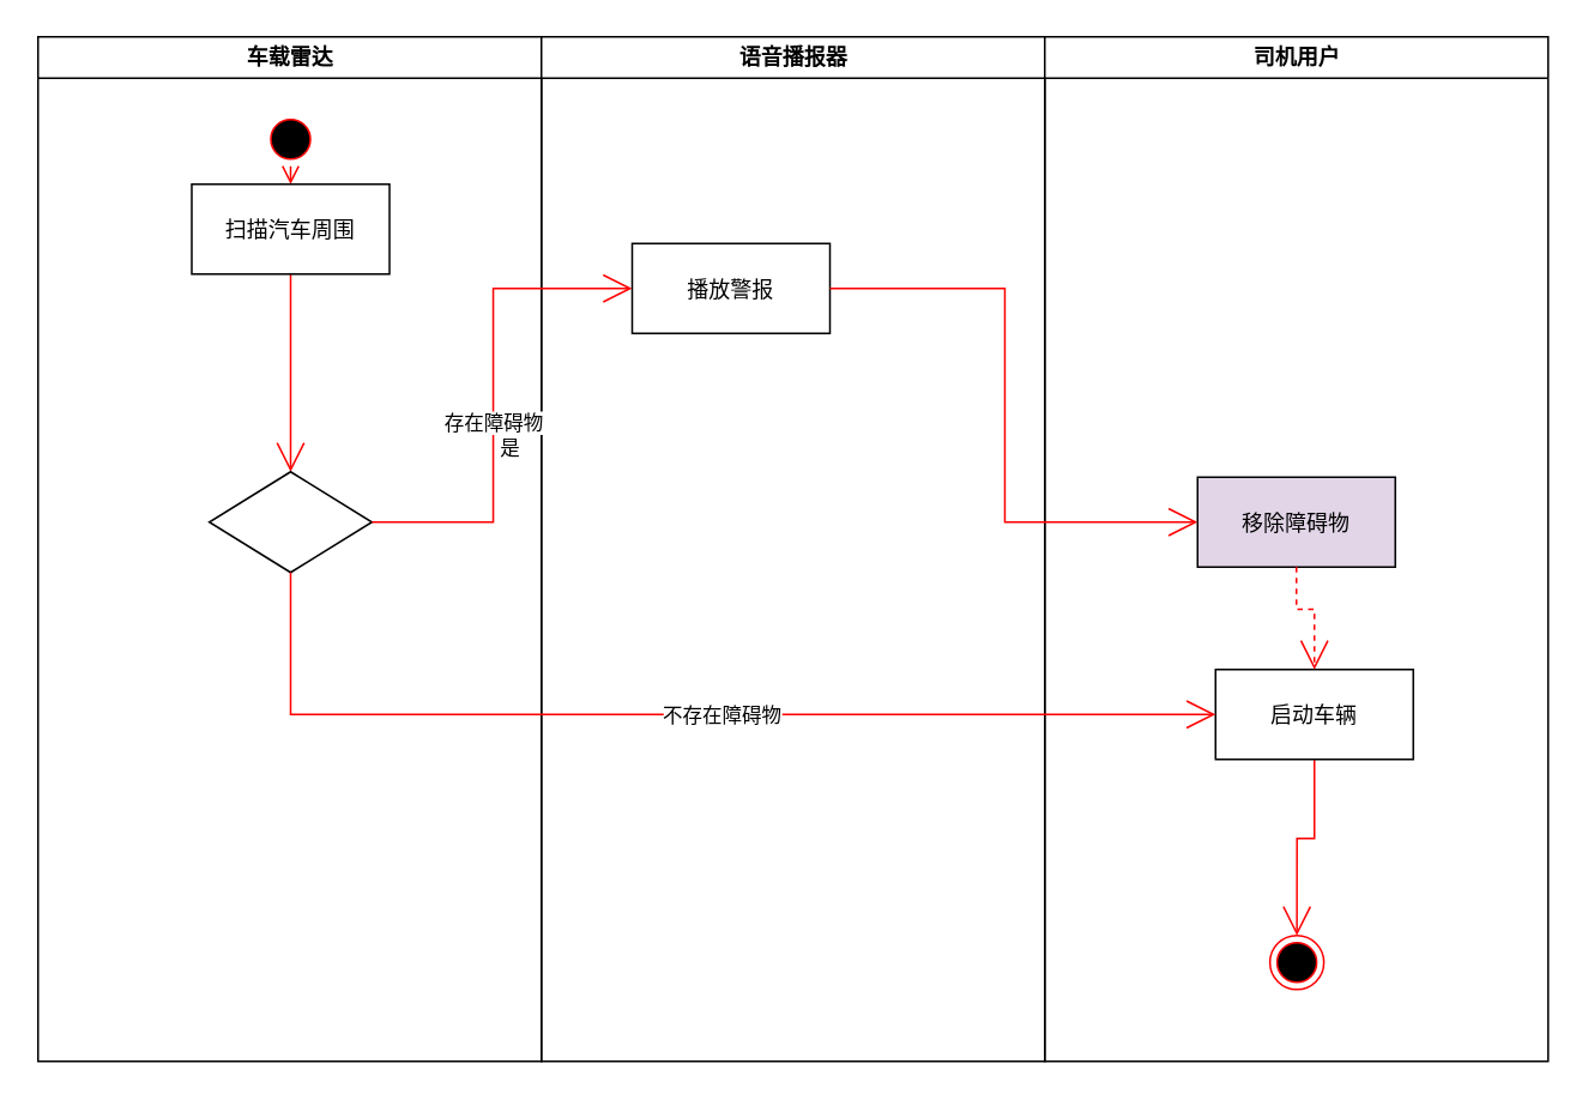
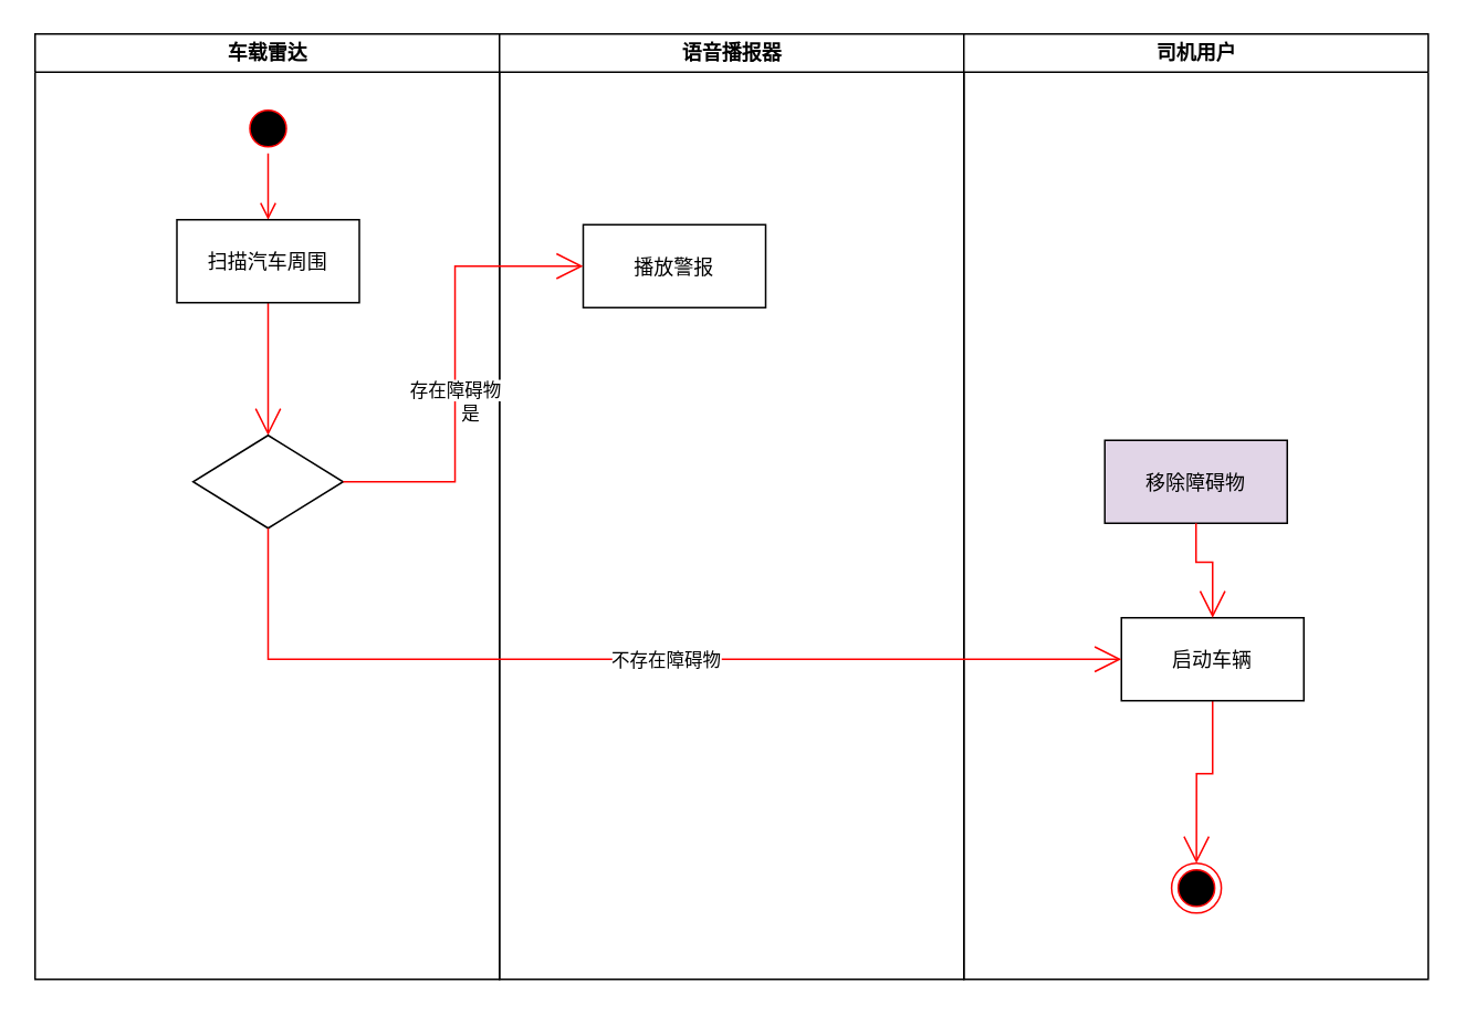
- <mxCell id="6" value="扫描汽车周围" style="" parent="2" vertex="1"><mxGeometry x="85.5" y="82" width="110" height="50" as="geometry" /></mxCell>
+ <mxCell id="6" value="扫描汽车周围" style="" parent="2" vertex="1"><mxGeometry x="85.5" y="112" width="110" height="50" as="geometry" /></mxCell>
- <mxCell id="16" style="edgeStyle=orthogonalEdgeStyle;rounded=0;orthogonalLoop=1;jettySize=auto;html=1;exitX=1;exitY=0.5;exitDx=0;exitDy=0;entryX=0;entryY=0.5;entryDx=0;entryDy=0;endArrow=open;startSize=14;endSize=14;sourcePerimeterSpacing=8;targetPerimeterSpacing=8;strokeColor=#FF0000;" parent="1" source="9" target="12" edge="1"><mxGeometry relative="1" as="geometry" /></mxCell>
- <mxCell id="21" style="edgeStyle=orthogonalEdgeStyle;rounded=0;orthogonalLoop=1;jettySize=auto;html=1;exitX=0.5;exitY=1;exitDx=0;exitDy=0;entryX=0.5;entryY=0;entryDx=0;entryDy=0;endArrow=open;startSize=14;endSize=14;sourcePerimeterSpacing=8;targetPerimeterSpacing=8;strokeColor=#FF0000;dashed=1;" edge="1" parent="1" source="12" target="18"><mxGeometry relative="1" as="geometry" /></mxCell>
+ <mxCell id="21" style="edgeStyle=orthogonalEdgeStyle;rounded=0;orthogonalLoop=1;jettySize=auto;html=1;exitX=0.5;exitY=1;exitDx=0;exitDy=0;entryX=0.5;entryY=0;entryDx=0;entryDy=0;endArrow=open;startSize=14;endSize=14;sourcePerimeterSpacing=8;targetPerimeterSpacing=8;strokeColor=#FF0000;" edge="1" parent="1" source="12" target="18"><mxGeometry relative="1" as="geometry" /></mxCell>
